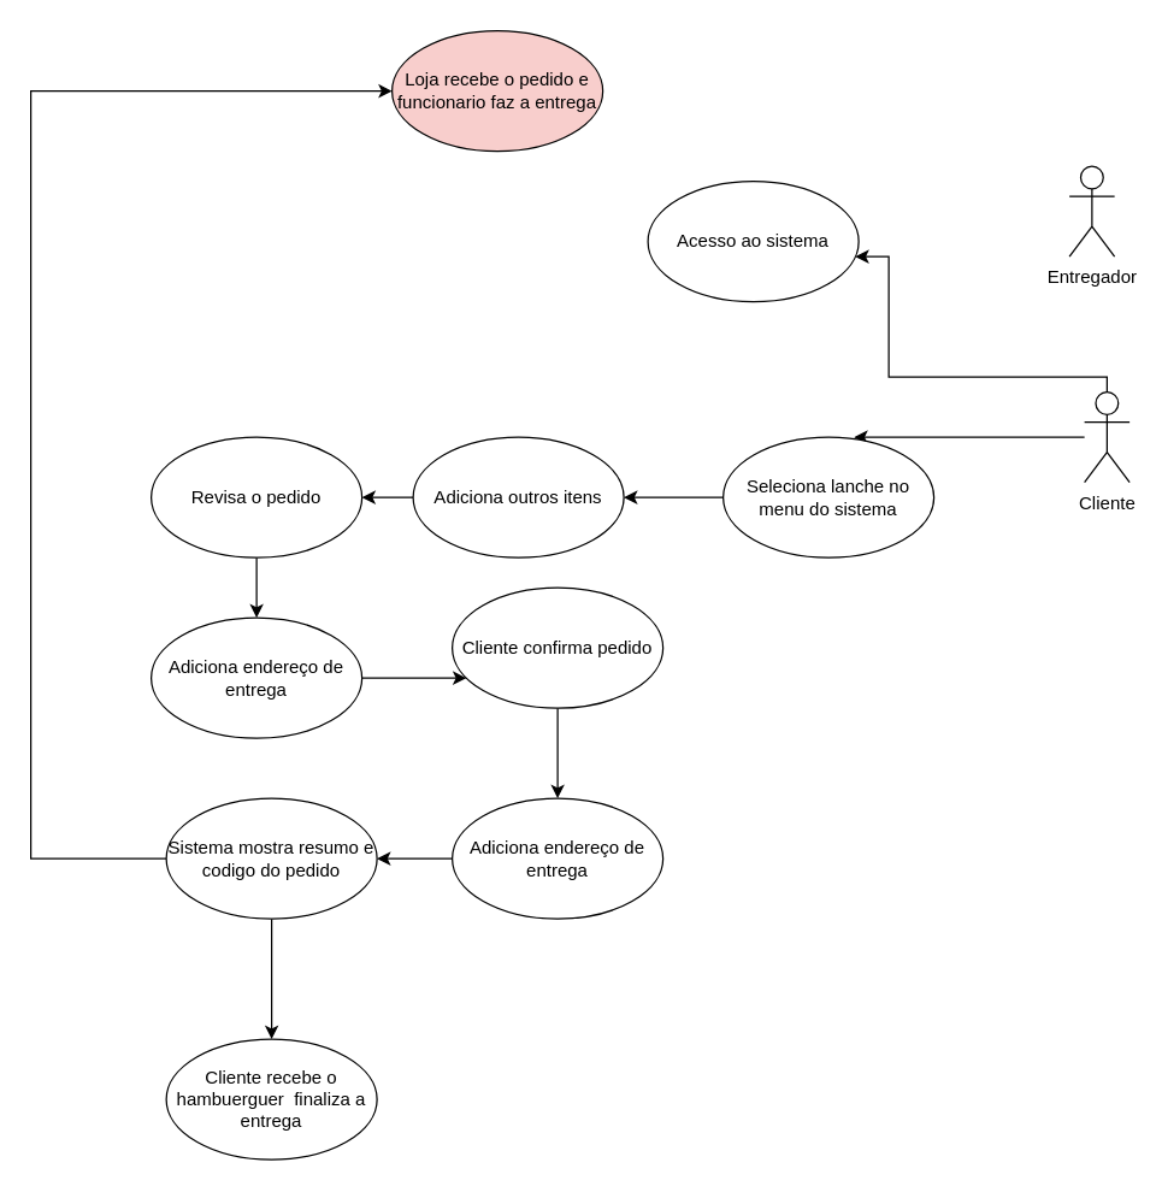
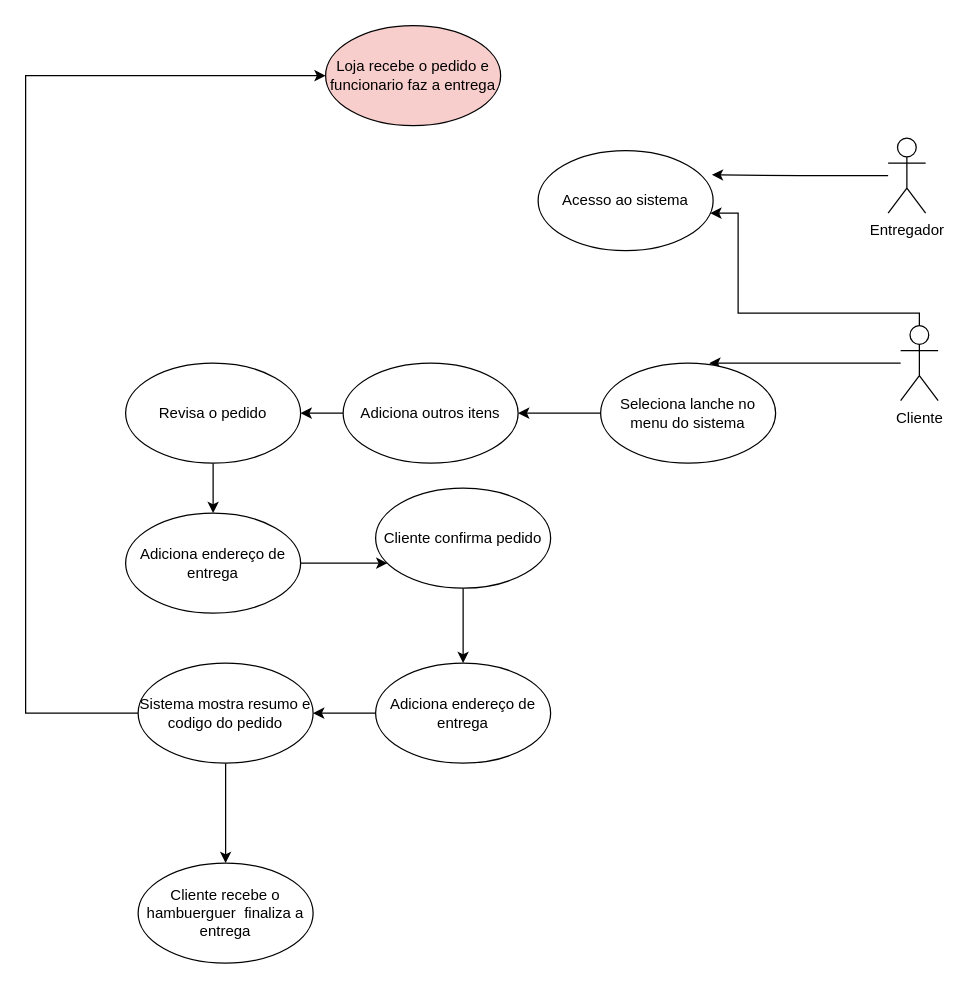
+ <mxCell id="5" style="edgeStyle=orthogonalEdgeStyle;rounded=0;orthogonalLoop=1;jettySize=auto;html=1;entryX=0.993;entryY=0.242;entryDx=0;entryDy=0;entryPerimeter=0;" edge="1" parent="1" source="6" target="9"><mxGeometry relative="1" as="geometry" /></mxCell>
